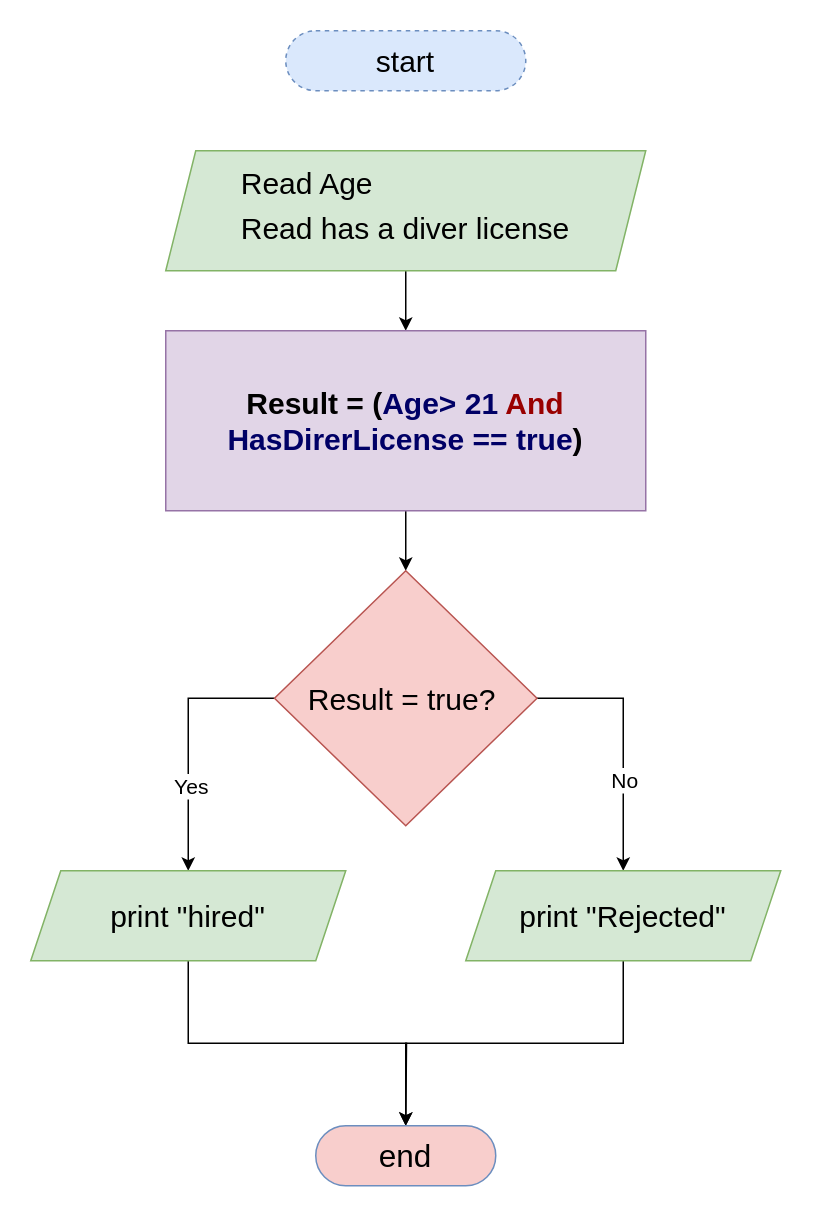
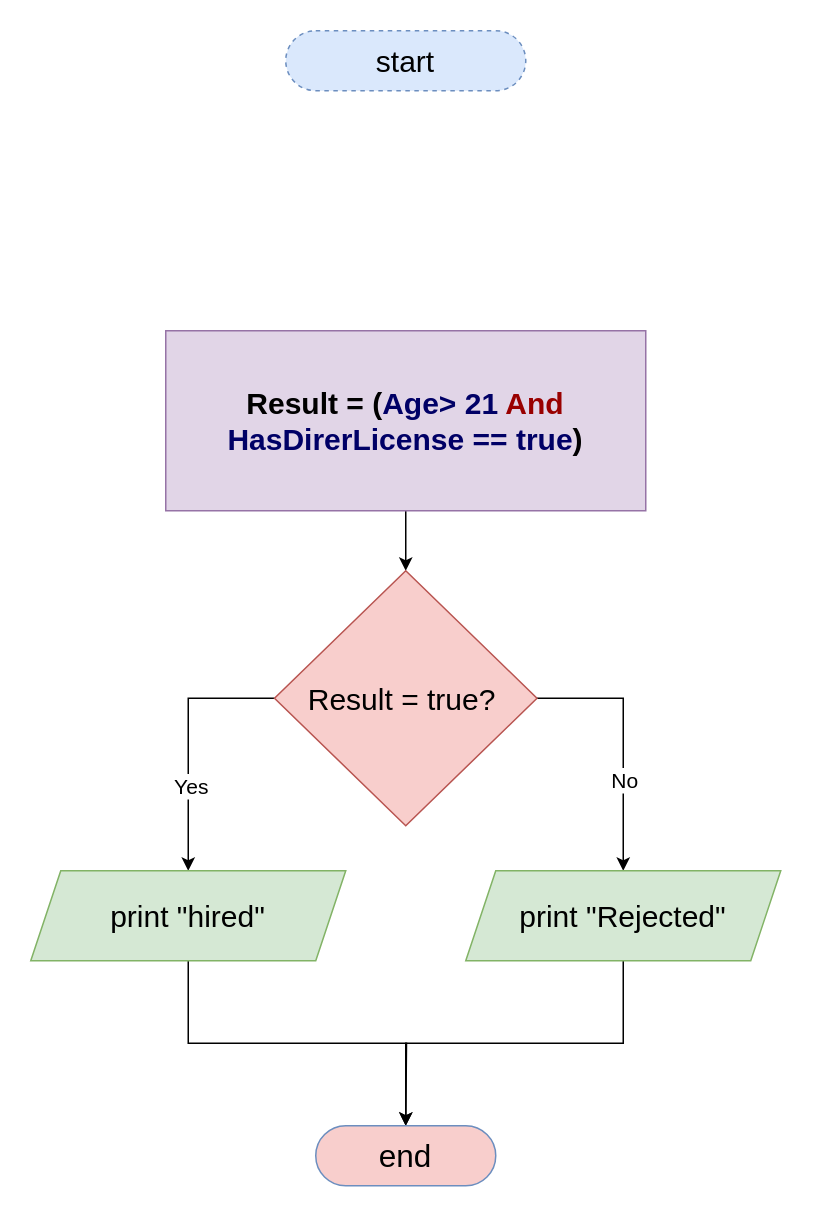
- <mxCell id="4" value="&lt;div style=&quot;text-align: left; line-height: 160%;&quot;&gt;&lt;span style=&quot;font-size: 20px; background-color: initial;&quot;&gt;Read Age&lt;/span&gt;&lt;/div&gt;&lt;font style=&quot;font-size: 20px;&quot;&gt;&lt;div style=&quot;text-align: left; line-height: 160%;&quot;&gt;&lt;span style=&quot;background-color: initial;&quot;&gt;Read has a diver license&lt;/span&gt;&lt;/div&gt;&lt;/font&gt;" style="shape=parallelogram;perimeter=parallelogramPerimeter;whiteSpace=wrap;html=1;fixedSize=1;fillColor=#d5e8d4;strokeColor=#82b366;" vertex="1" parent="1"><mxGeometry x="110" y="100" width="320" height="80" as="geometry" /></mxCell>
- <mxCell id="3" style="edgeStyle=orthogonalEdgeStyle;rounded=0;orthogonalLoop=1;jettySize=auto;html=1;exitX=0.5;exitY=1;exitDx=0;exitDy=0;entryX=0.5;entryY=0;entryDx=0;entryDy=0;" edge="1" parent="1" source="4" target="6"><mxGeometry relative="1" as="geometry" /></mxCell>
